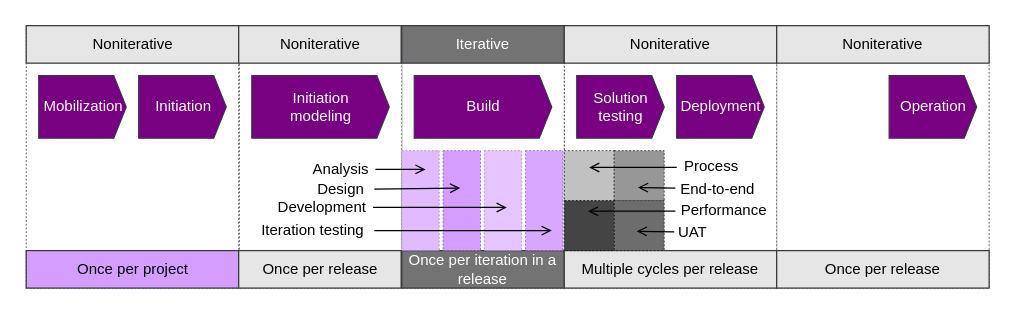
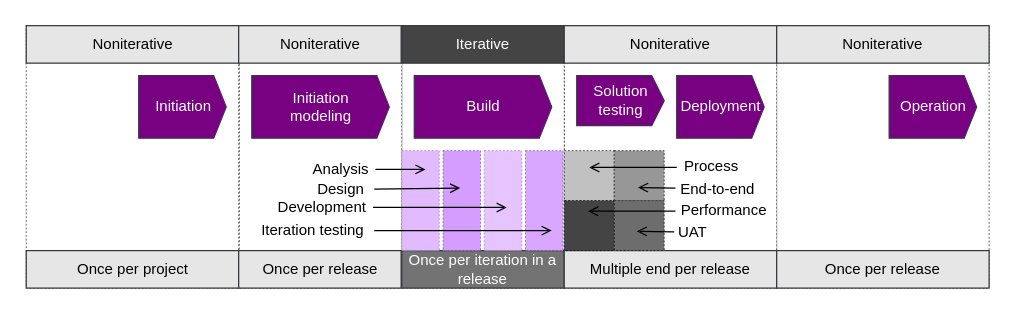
- <mxCell id="9" value="Iterative" style="rounded=0;whiteSpace=wrap;html=1;fillColor=#737373;strokeColor=#36393d;fontColor=#FFFFFF;" vertex="1" parent="1"><mxGeometry x="321" y="20" width="130" height="30" as="geometry" /></mxCell>
+ <mxCell id="9" value="Iterative" style="rounded=0;whiteSpace=wrap;html=1;fillColor=#444444;strokeColor=#36393d;fontColor=#FFFFFF;" vertex="1" parent="1"><mxGeometry x="321" y="20" width="130" height="30" as="geometry" /></mxCell>
- <mxCell id="17" value="Mobilization" style="html=1;shadow=0;dashed=0;align=center;verticalAlign=middle;shape=mxgraph.arrows2.arrow;dy=0;dx=10;notch=0;fillColor=#770180;strokeColor=#432D57;fontColor=#ffffff;" vertex="1" parent="1"><mxGeometry x="30.5" y="60" width="70" height="50" as="geometry" /></mxCell>
- <mxCell id="21" value="Solution&lt;br&gt;testing" style="html=1;shadow=0;dashed=0;align=center;verticalAlign=middle;shape=mxgraph.arrows2.arrow;dy=0;dx=10;notch=0;fillColor=#770180;strokeColor=#432D57;fontColor=#ffffff;" vertex="1" parent="1"><mxGeometry x="461" y="60" width="70" height="50" as="geometry" /></mxCell>
+ <mxCell id="21" value="Solution&lt;br&gt;testing" style="html=1;shadow=0;dashed=0;align=center;verticalAlign=middle;shape=mxgraph.arrows2.arrow;dy=0;dx=10;notch=0;fillColor=#770180;strokeColor=#432D57;fontColor=#ffffff;" vertex="1" parent="1"><mxGeometry x="461" y="60" width="70" height="40" as="geometry" /></mxCell>
- <mxCell id="12" value="Once per project" style="rounded=0;whiteSpace=wrap;html=1;fillColor=#d59dff;strokeColor=#36393d;" vertex="1" parent="1"><mxGeometry x="20.5" y="200" width="170" height="30" as="geometry" /></mxCell>
+ <mxCell id="12" value="Once per project" style="rounded=0;whiteSpace=wrap;html=1;fillColor=#e6e6e6;strokeColor=#36393d;" vertex="1" parent="1"><mxGeometry x="20.5" y="200" width="170" height="30" as="geometry" /></mxCell>
- <mxCell id="15" value="Multiple cycles per release" style="rounded=0;whiteSpace=wrap;html=1;fillColor=#e6e6e6;strokeColor=#36393d;" vertex="1" parent="1"><mxGeometry x="451" y="200" width="170" height="30" as="geometry" /></mxCell>
+ <mxCell id="15" value="Multiple end per release" style="rounded=0;whiteSpace=wrap;html=1;fillColor=#e6e6e6;strokeColor=#36393d;" vertex="1" parent="1"><mxGeometry x="451" y="200" width="170" height="30" as="geometry" /></mxCell>
